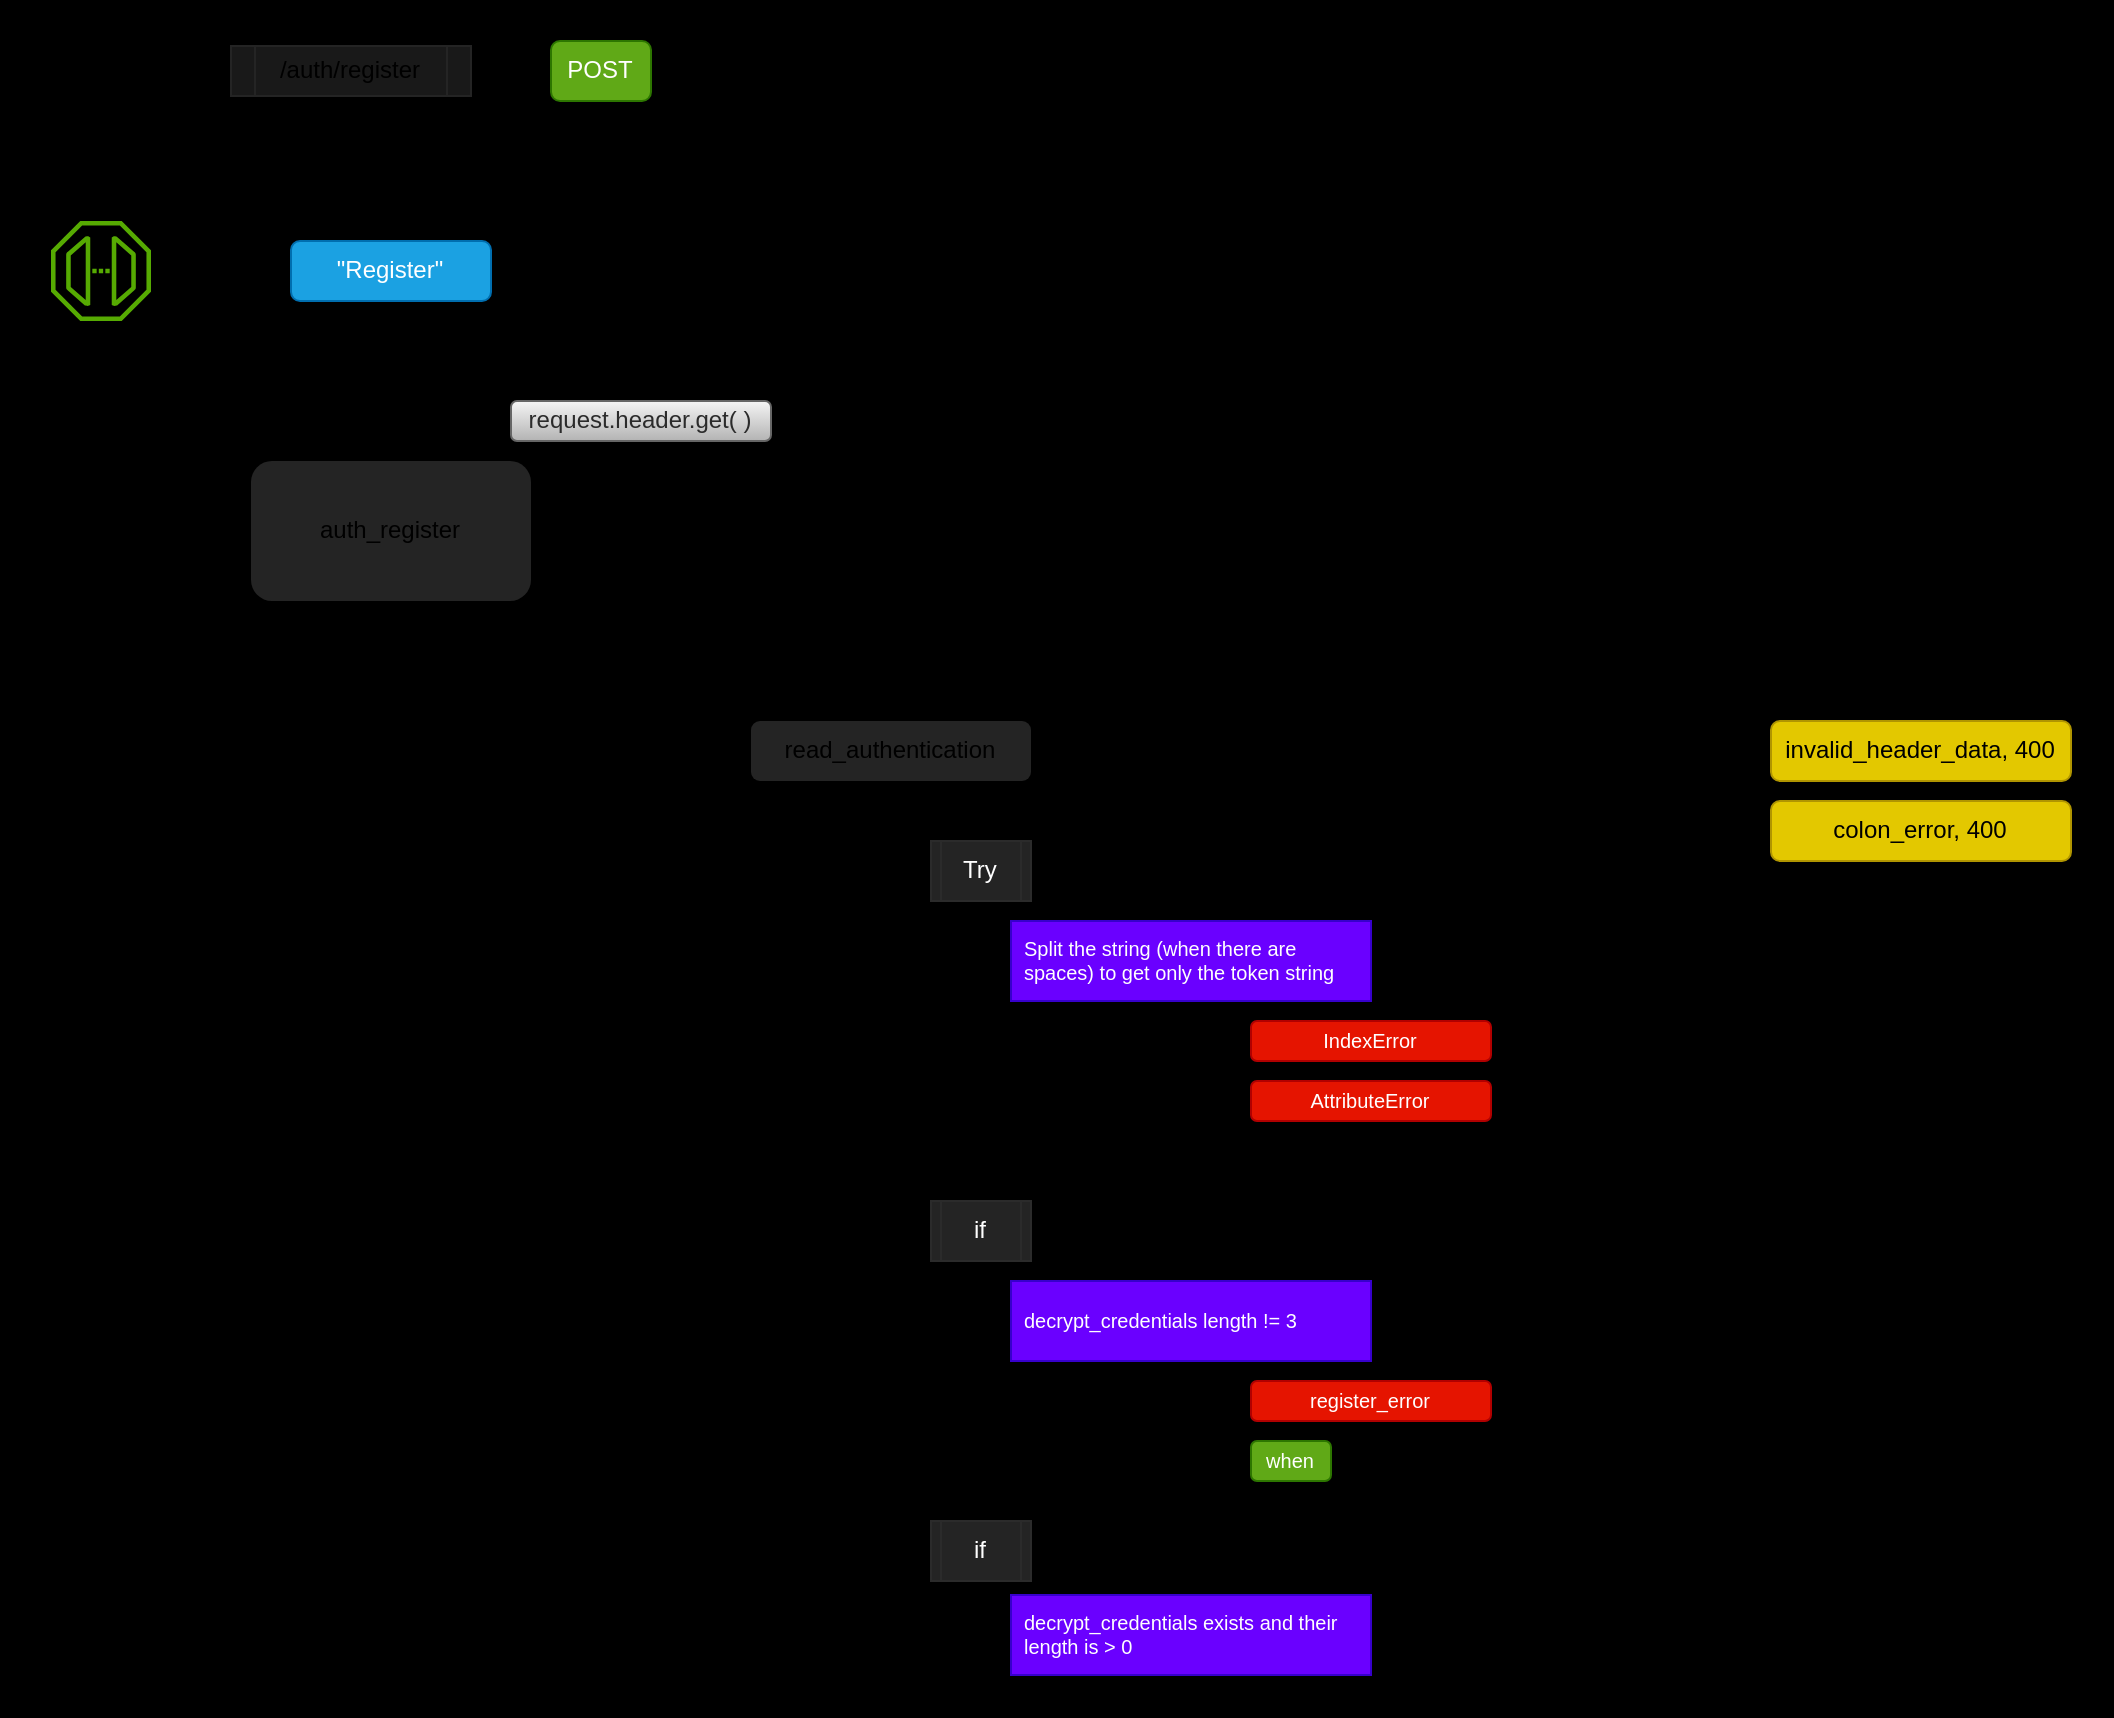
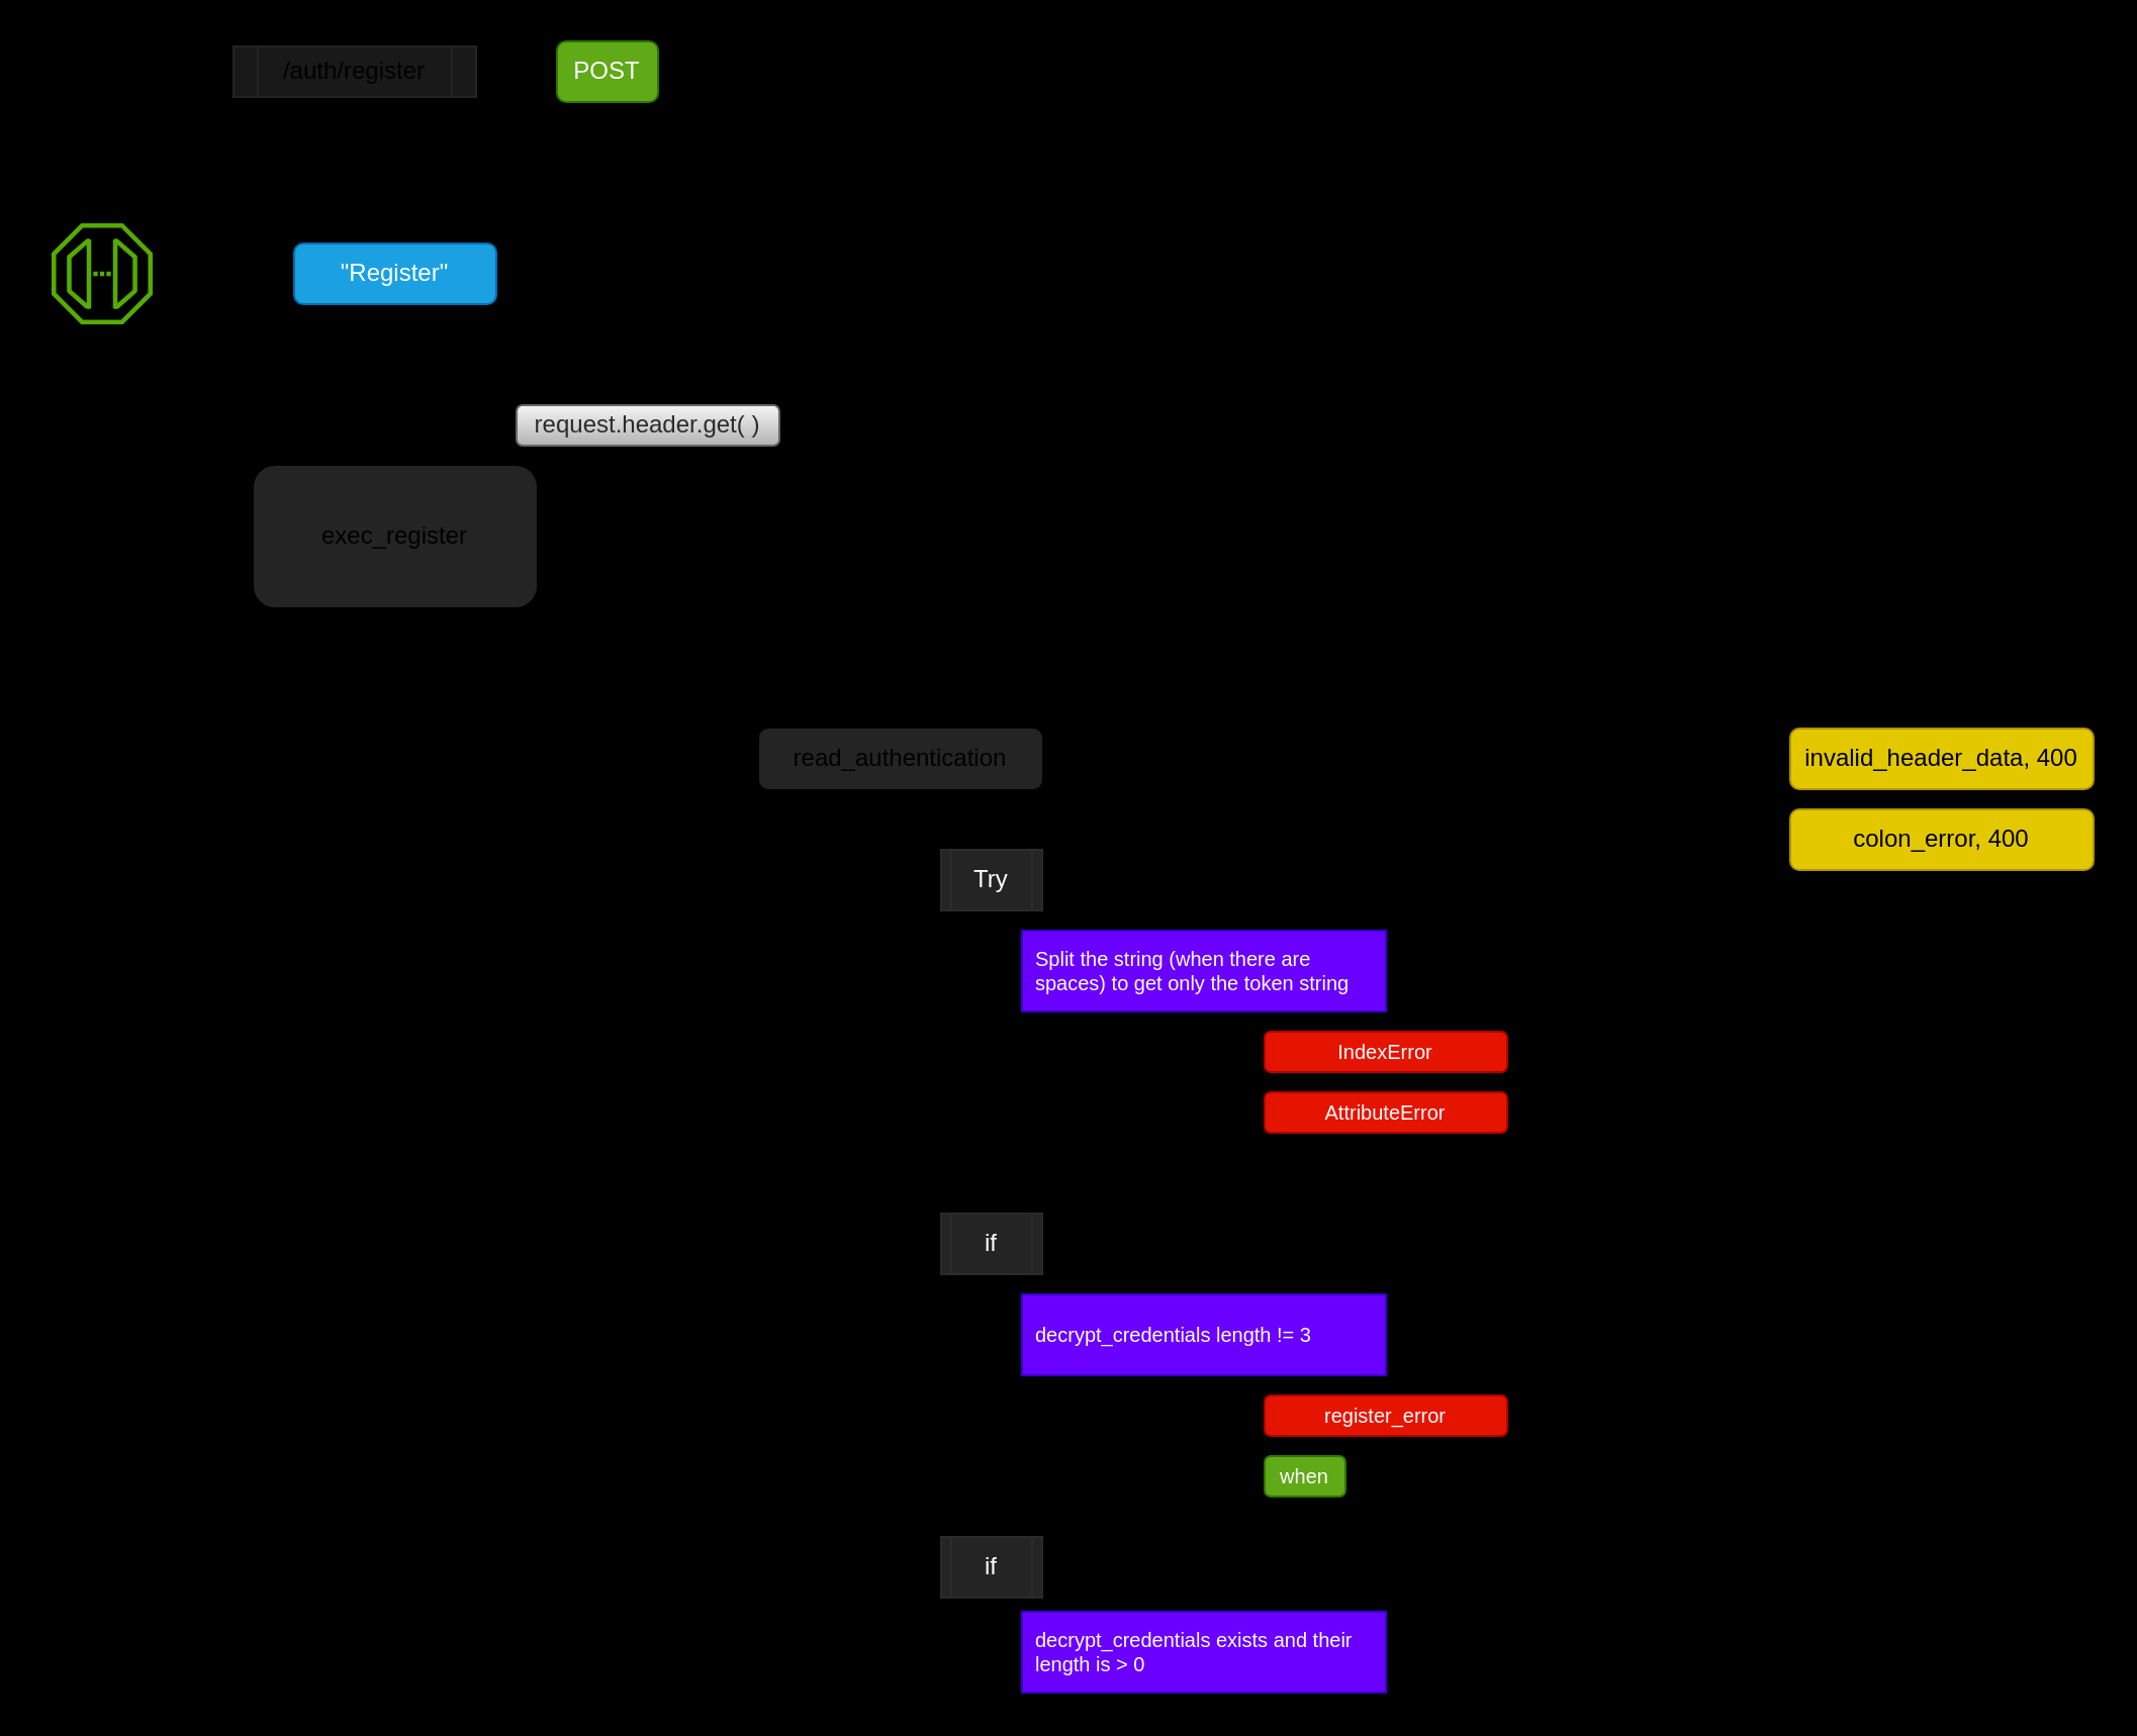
- <mxCell id="15" value="auth_register" style="rounded=1;whiteSpace=wrap;html=1;fillStyle=auto;strokeColor=none;strokeWidth=1;fillColor=#242424;" vertex="1" parent="1"><mxGeometry x="125" y="230" width="140" height="70" as="geometry" /></mxCell>
+ <mxCell id="15" value="exec_register" style="rounded=1;whiteSpace=wrap;html=1;fillStyle=auto;strokeColor=none;strokeWidth=1;fillColor=#242424;" vertex="1" parent="1"><mxGeometry x="125" y="230" width="140" height="70" as="geometry" /></mxCell>
